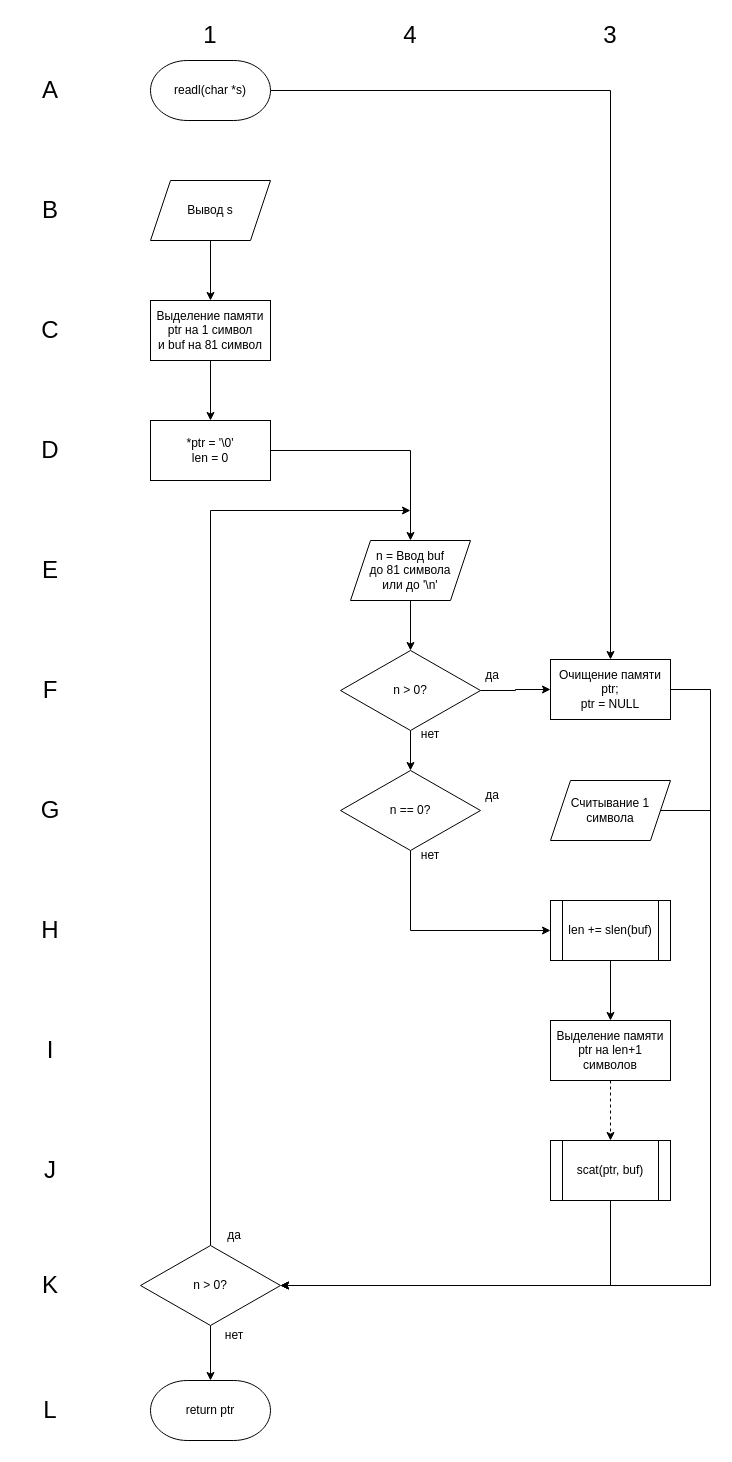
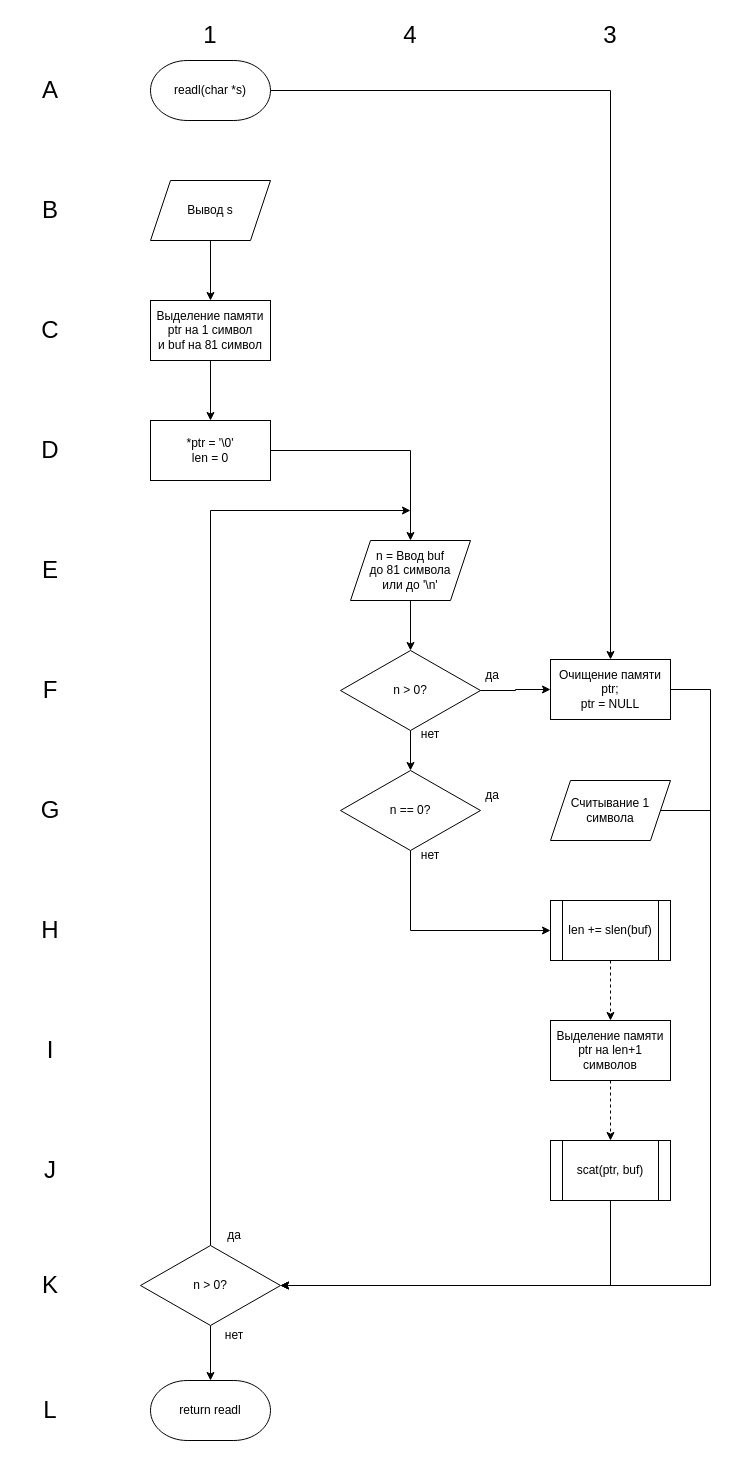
- <mxCell id="39" style="edgeStyle=orthogonalEdgeStyle;rounded=0;orthogonalLoop=1;jettySize=auto;html=1;" edge="1" parent="1" source="40" target="38"><mxGeometry relative="1" as="geometry" /></mxCell>
+ <mxCell id="39" style="edgeStyle=orthogonalEdgeStyle;rounded=0;orthogonalLoop=1;jettySize=auto;html=1;dashed=1;" edge="1" parent="1" source="40" target="38"><mxGeometry relative="1" as="geometry" /></mxCell>
- <mxCell id="2" value="return ptr" style="strokeWidth=1;html=1;shape=mxgraph.flowchart.terminator;whiteSpace=wrap;" parent="1" vertex="1"><mxGeometry x="150" y="1380" width="120" height="60" as="geometry" /></mxCell>
+ <mxCell id="2" value="return readl" style="strokeWidth=1;html=1;shape=mxgraph.flowchart.terminator;whiteSpace=wrap;" parent="1" vertex="1"><mxGeometry x="150" y="1380" width="120" height="60" as="geometry" /></mxCell>
